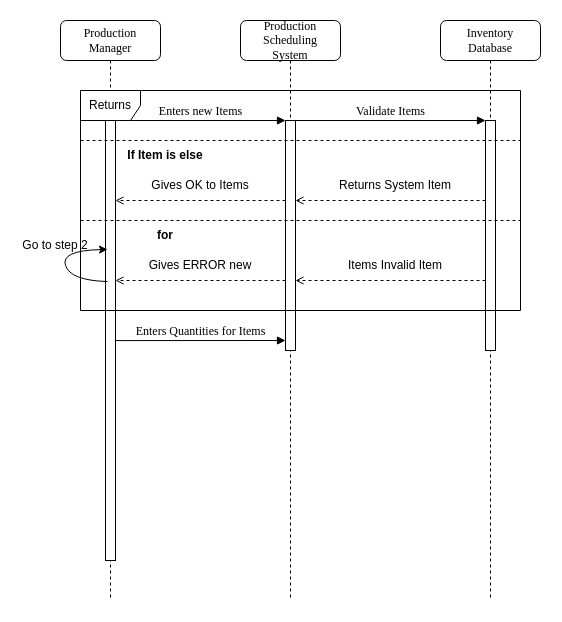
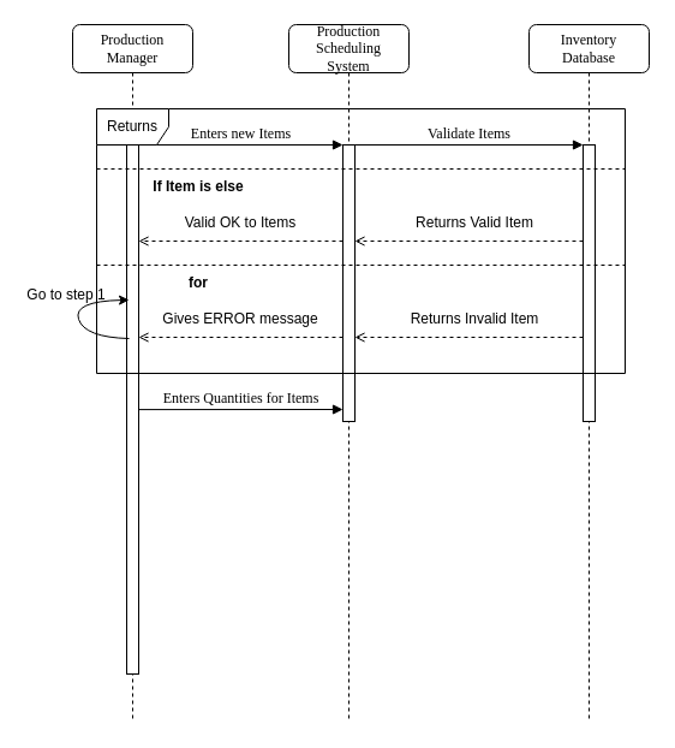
- <mxCell id="26" value="Gives OK to Items" style="text;html=1;align=center;verticalAlign=middle;whiteSpace=wrap;rounded=0;" vertex="1" parent="24"><mxGeometry x="10" width="150" height="30" as="geometry" /></mxCell>
+ <mxCell id="26" value="Valid OK to Items" style="text;html=1;align=center;verticalAlign=middle;whiteSpace=wrap;rounded=0;" vertex="1" parent="24"><mxGeometry x="10" width="150" height="30" as="geometry" /></mxCell>
- <mxCell id="20" value="Returns System Item" style="text;html=1;align=center;verticalAlign=middle;whiteSpace=wrap;rounded=0;" vertex="1" parent="18"><mxGeometry x="25" width="150" height="30" as="geometry" /></mxCell>
+ <mxCell id="20" value="Returns Valid Item" style="text;html=1;align=center;verticalAlign=middle;whiteSpace=wrap;rounded=0;" vertex="1" parent="18"><mxGeometry x="25" width="150" height="30" as="geometry" /></mxCell>
- <mxCell id="9" value="Go to step 2" style="text;html=1;align=center;verticalAlign=middle;whiteSpace=wrap;rounded=0;" vertex="1" parent="6"><mxGeometry x="-40" y="210" width="70" height="30" as="geometry" /></mxCell>
+ <mxCell id="9" value="Go to step 1" style="text;html=1;align=center;verticalAlign=middle;whiteSpace=wrap;rounded=0;" vertex="1" parent="6"><mxGeometry x="-40" y="210" width="70" height="30" as="geometry" /></mxCell>
- <mxCell id="29" value="Gives ERROR new" style="text;html=1;align=center;verticalAlign=middle;whiteSpace=wrap;rounded=0;" vertex="1" parent="27"><mxGeometry x="10" width="150" height="30" as="geometry" /></mxCell>
+ <mxCell id="29" value="Gives ERROR message" style="text;html=1;align=center;verticalAlign=middle;whiteSpace=wrap;rounded=0;" vertex="1" parent="27"><mxGeometry x="10" width="150" height="30" as="geometry" /></mxCell>
- <mxCell id="23" value="Items Invalid Item" style="text;html=1;align=center;verticalAlign=middle;whiteSpace=wrap;rounded=0;" vertex="1" parent="21"><mxGeometry x="25" width="150" height="30" as="geometry" /></mxCell>
+ <mxCell id="23" value="Returns Invalid Item" style="text;html=1;align=center;verticalAlign=middle;whiteSpace=wrap;rounded=0;" vertex="1" parent="21"><mxGeometry x="25" width="150" height="30" as="geometry" /></mxCell>
